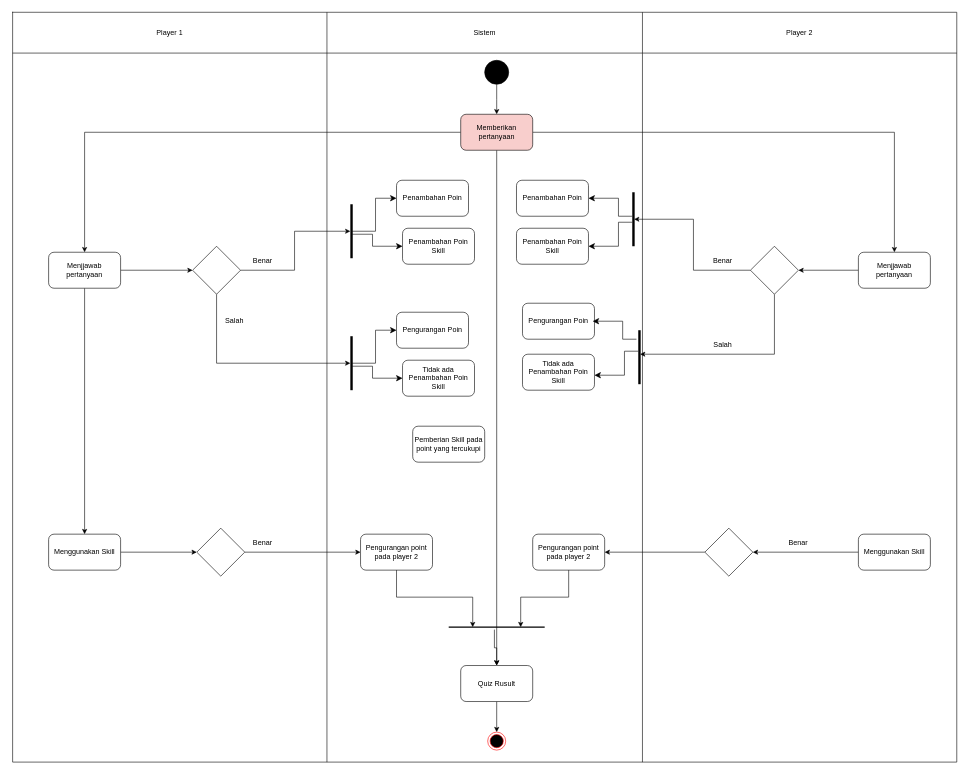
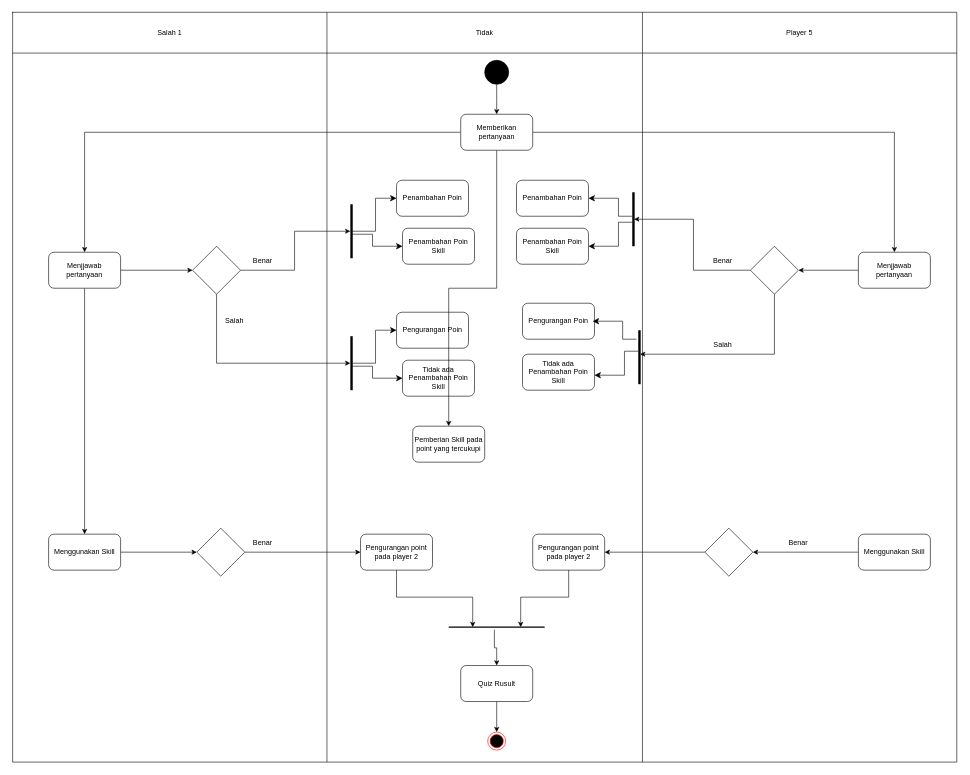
- <mxCell id="4" value="Player 1" style="shape=partialRectangle;html=1;whiteSpace=wrap;connectable=0;strokeColor=inherit;overflow=hidden;fillColor=none;top=0;left=0;bottom=0;right=0;pointerEvents=1;" vertex="1" parent="3"><mxGeometry width="524" height="68" as="geometry"><mxRectangle width="524" height="68" as="alternateBounds" /></mxGeometry></mxCell>
+ <mxCell id="4" value="Salah 1" style="shape=partialRectangle;html=1;whiteSpace=wrap;connectable=0;strokeColor=inherit;overflow=hidden;fillColor=none;top=0;left=0;bottom=0;right=0;pointerEvents=1;" vertex="1" parent="3"><mxGeometry width="524" height="68" as="geometry"><mxRectangle width="524" height="68" as="alternateBounds" /></mxGeometry></mxCell>
- <mxCell id="5" value="Sistem" style="shape=partialRectangle;html=1;whiteSpace=wrap;connectable=0;strokeColor=inherit;overflow=hidden;fillColor=none;top=0;left=0;bottom=0;right=0;pointerEvents=1;" vertex="1" parent="3"><mxGeometry x="524" width="526" height="68" as="geometry"><mxRectangle width="526" height="68" as="alternateBounds" /></mxGeometry></mxCell>
+ <mxCell id="5" value="Tidak" style="shape=partialRectangle;html=1;whiteSpace=wrap;connectable=0;strokeColor=inherit;overflow=hidden;fillColor=none;top=0;left=0;bottom=0;right=0;pointerEvents=1;" vertex="1" parent="3"><mxGeometry x="524" width="526" height="68" as="geometry"><mxRectangle width="526" height="68" as="alternateBounds" /></mxGeometry></mxCell>
- <mxCell id="6" value="Player 2" style="shape=partialRectangle;html=1;whiteSpace=wrap;connectable=0;strokeColor=inherit;overflow=hidden;fillColor=none;top=0;left=0;bottom=0;right=0;pointerEvents=1;" vertex="1" parent="3"><mxGeometry x="1050" width="524" height="68" as="geometry"><mxRectangle width="524" height="68" as="alternateBounds" /></mxGeometry></mxCell>
+ <mxCell id="6" value="Player 5" style="shape=partialRectangle;html=1;whiteSpace=wrap;connectable=0;strokeColor=inherit;overflow=hidden;fillColor=none;top=0;left=0;bottom=0;right=0;pointerEvents=1;" vertex="1" parent="3"><mxGeometry x="1050" width="524" height="68" as="geometry"><mxRectangle width="524" height="68" as="alternateBounds" /></mxGeometry></mxCell>
- <mxCell id="47" value="Memberikan pertanyaan" style="rounded=1;whiteSpace=wrap;html=1;fillColor=#f8cecc;" vertex="1" parent="1"><mxGeometry x="767" y="190" width="120" height="60" as="geometry" /></mxCell>
+ <mxCell id="47" value="Memberikan pertanyaan" style="rounded=1;whiteSpace=wrap;html=1;" vertex="1" parent="1"><mxGeometry x="767" y="190" width="120" height="60" as="geometry" /></mxCell>
- <mxCell id="46" style="edgeStyle=orthogonalEdgeStyle;rounded=0;orthogonalLoop=1;jettySize=auto;html=1;exitX=0.5;exitY=1;exitDx=0;exitDy=0;" edge="1" parent="1" source="47" target="69"><mxGeometry relative="1" as="geometry" /></mxCell>
+ <mxCell id="46" style="edgeStyle=orthogonalEdgeStyle;rounded=0;orthogonalLoop=1;jettySize=auto;html=1;exitX=0.5;exitY=1;exitDx=0;exitDy=0;entryX=0.5;entryY=0;entryDx=0;entryDy=0;" edge="1" parent="1" source="47" target="54"><mxGeometry relative="1" as="geometry" /></mxCell>
